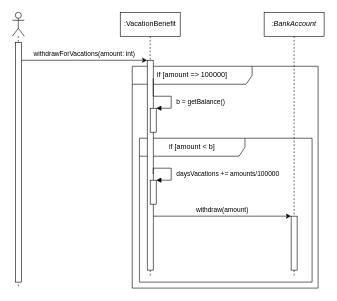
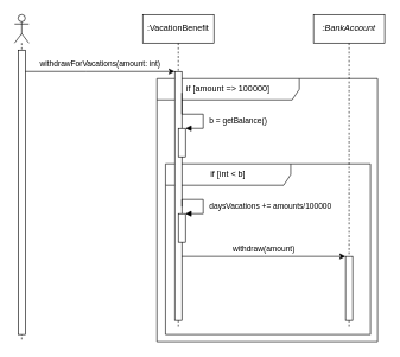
- <mxCell id="3" value="if [amount &amp;lt; b]" style="shape=umlFrame;whiteSpace=wrap;html=1;width=176;height=30;" parent="1" vertex="1"><mxGeometry x="232" y="230" width="288" height="240" as="geometry" /></mxCell>
+ <mxCell id="3" value="if [int &amp;lt; b]" style="shape=umlFrame;whiteSpace=wrap;html=1;width=176;height=30;" parent="1" vertex="1"><mxGeometry x="232" y="230" width="288" height="240" as="geometry" /></mxCell>
